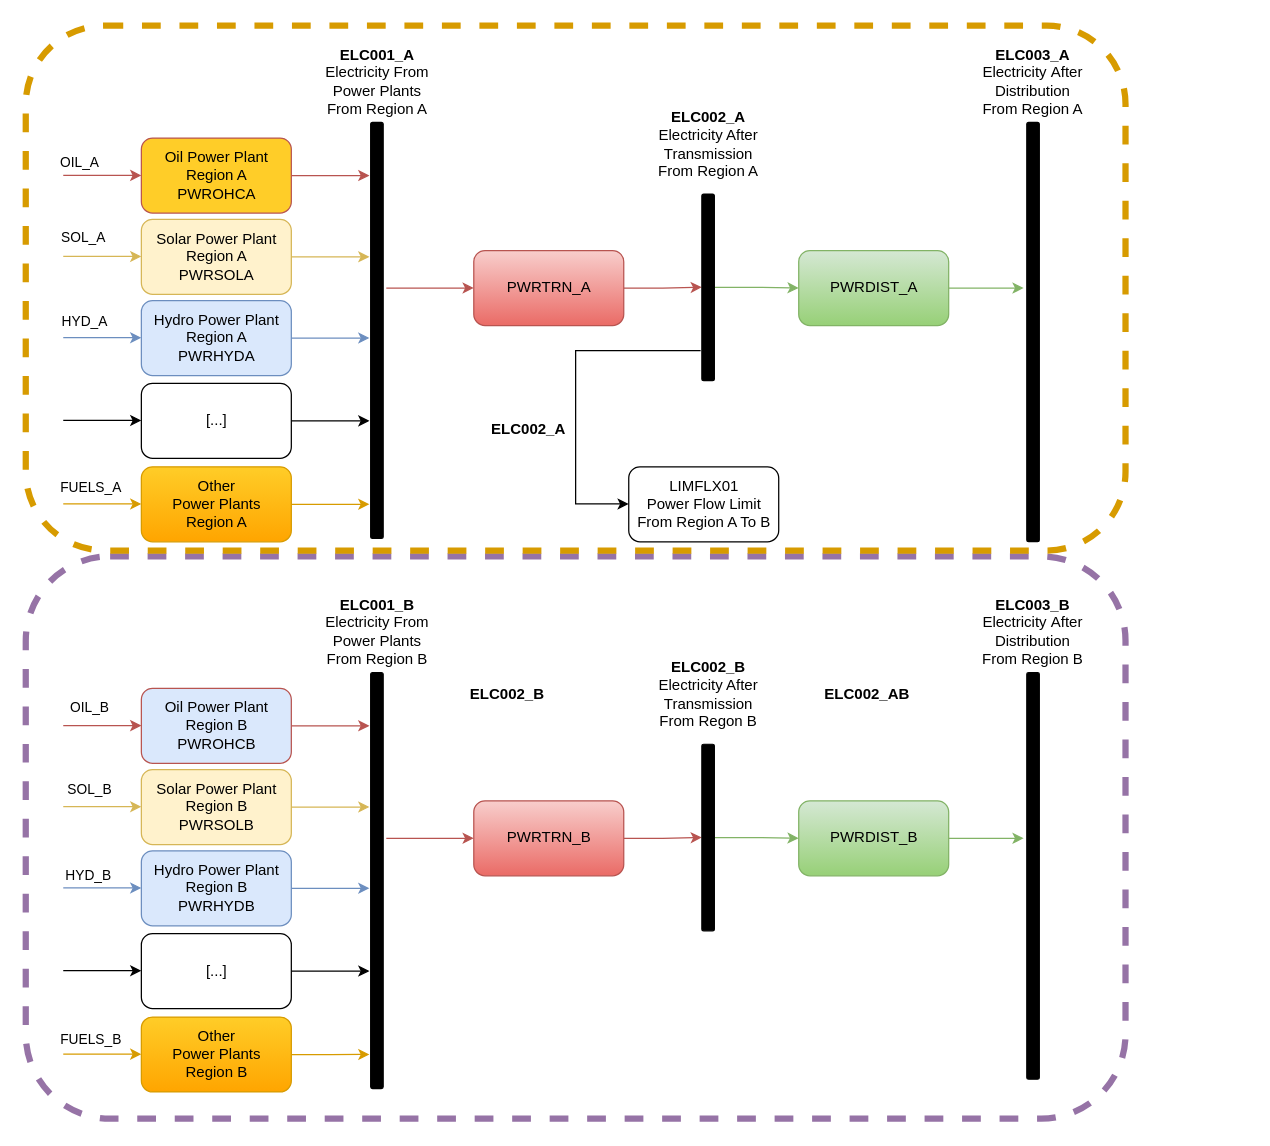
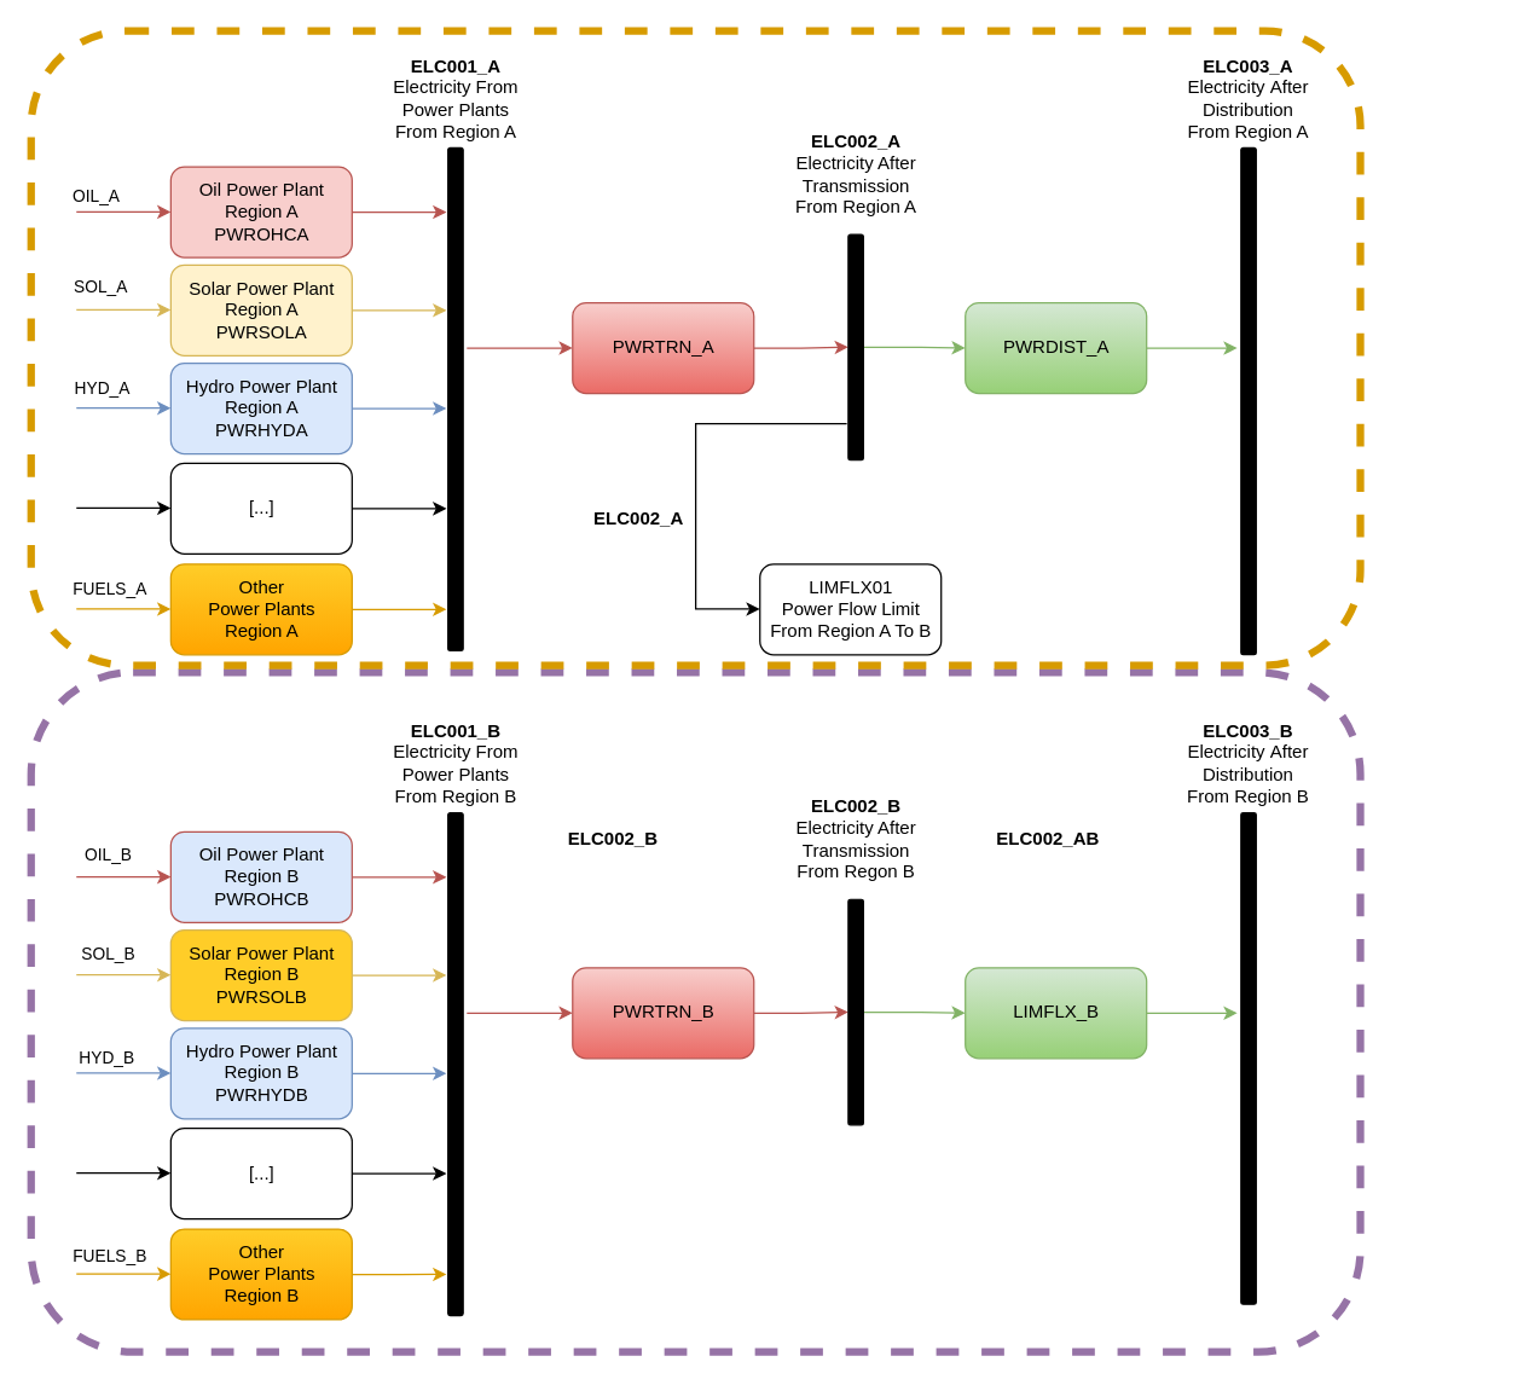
- <mxCell id="17" value="Oil Power Plant&lt;br&gt;Region A&lt;br&gt;PWROHCA" style="rounded=1;whiteSpace=wrap;html=1;fillColor=#ffcd28;strokeColor=#b85450;" parent="1" vertex="1"><mxGeometry x="112.5" y="110" width="120" height="60" as="geometry" /></mxCell>
+ <mxCell id="17" value="Oil Power Plant&lt;br&gt;Region A&lt;br&gt;PWROHCA" style="rounded=1;whiteSpace=wrap;html=1;fillColor=#f8cecc;strokeColor=#b85450;" parent="1" vertex="1"><mxGeometry x="112.5" y="110" width="120" height="60" as="geometry" /></mxCell>
- <mxCell id="50" value="Solar Power Plant&lt;br&gt;Region B&lt;br&gt;PWRSOLB" style="rounded=1;whiteSpace=wrap;html=1;fillColor=#fff2cc;strokeColor=#d6b656;" parent="1" vertex="1"><mxGeometry x="112.5" y="615.28" width="120" height="60" as="geometry" /></mxCell>
+ <mxCell id="50" value="Solar Power Plant&lt;br&gt;Region B&lt;br&gt;PWRSOLB" style="rounded=1;whiteSpace=wrap;html=1;fillColor=#ffcd28;strokeColor=#d6b656;" parent="1" vertex="1"><mxGeometry x="112.5" y="615.28" width="120" height="60" as="geometry" /></mxCell>
- <mxCell id="42" value="PWRDIST_B" style="rounded=1;whiteSpace=wrap;html=1;fillColor=#d5e8d4;gradientColor=#97d077;strokeColor=#82b366;" parent="1" vertex="1"><mxGeometry x="638.5" y="640.28" width="120" height="60" as="geometry" /></mxCell>
+ <mxCell id="42" value="LIMFLX_B" style="rounded=1;whiteSpace=wrap;html=1;fillColor=#d5e8d4;gradientColor=#97d077;strokeColor=#82b366;" parent="1" vertex="1"><mxGeometry x="638.5" y="640.28" width="120" height="60" as="geometry" /></mxCell>
